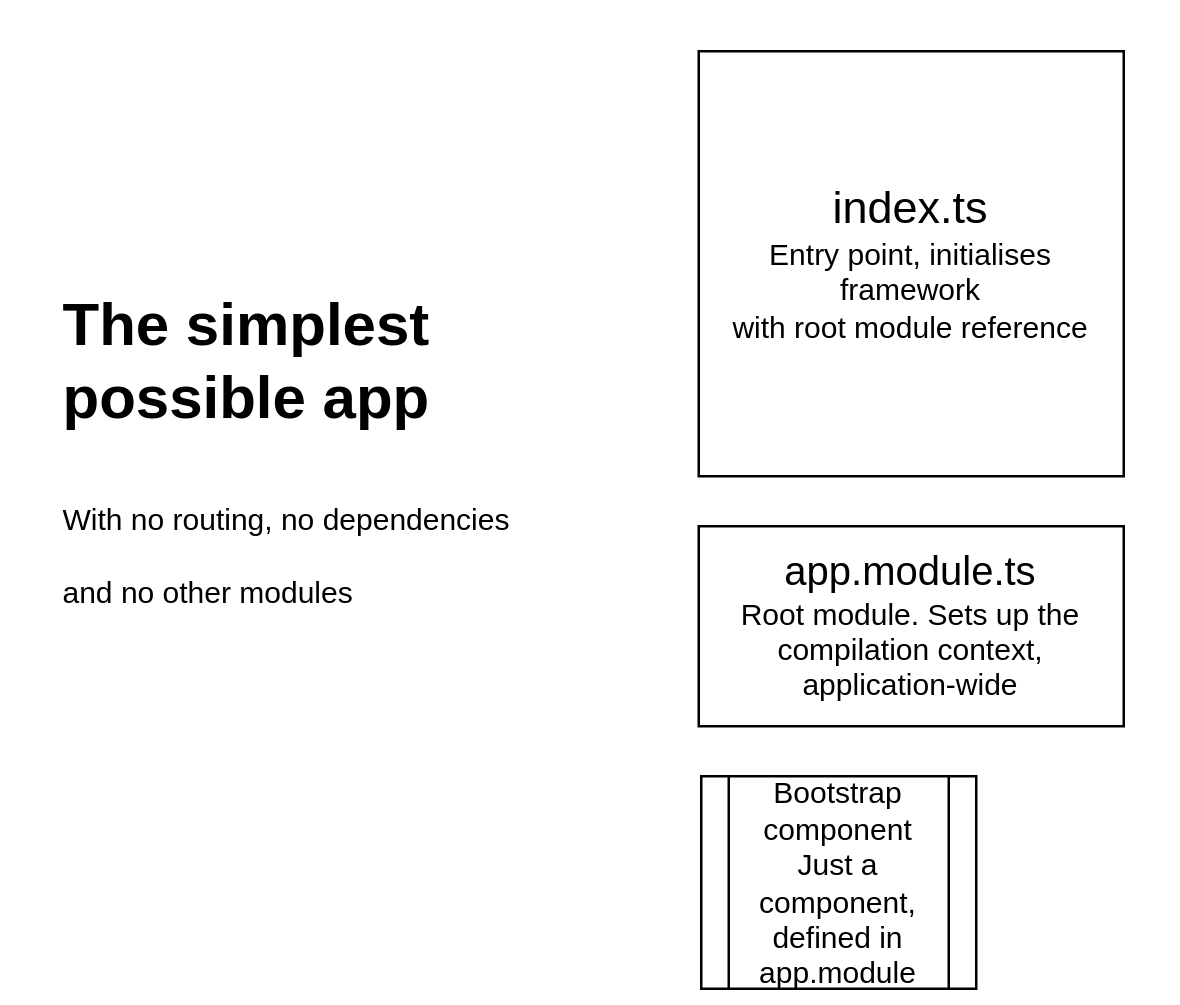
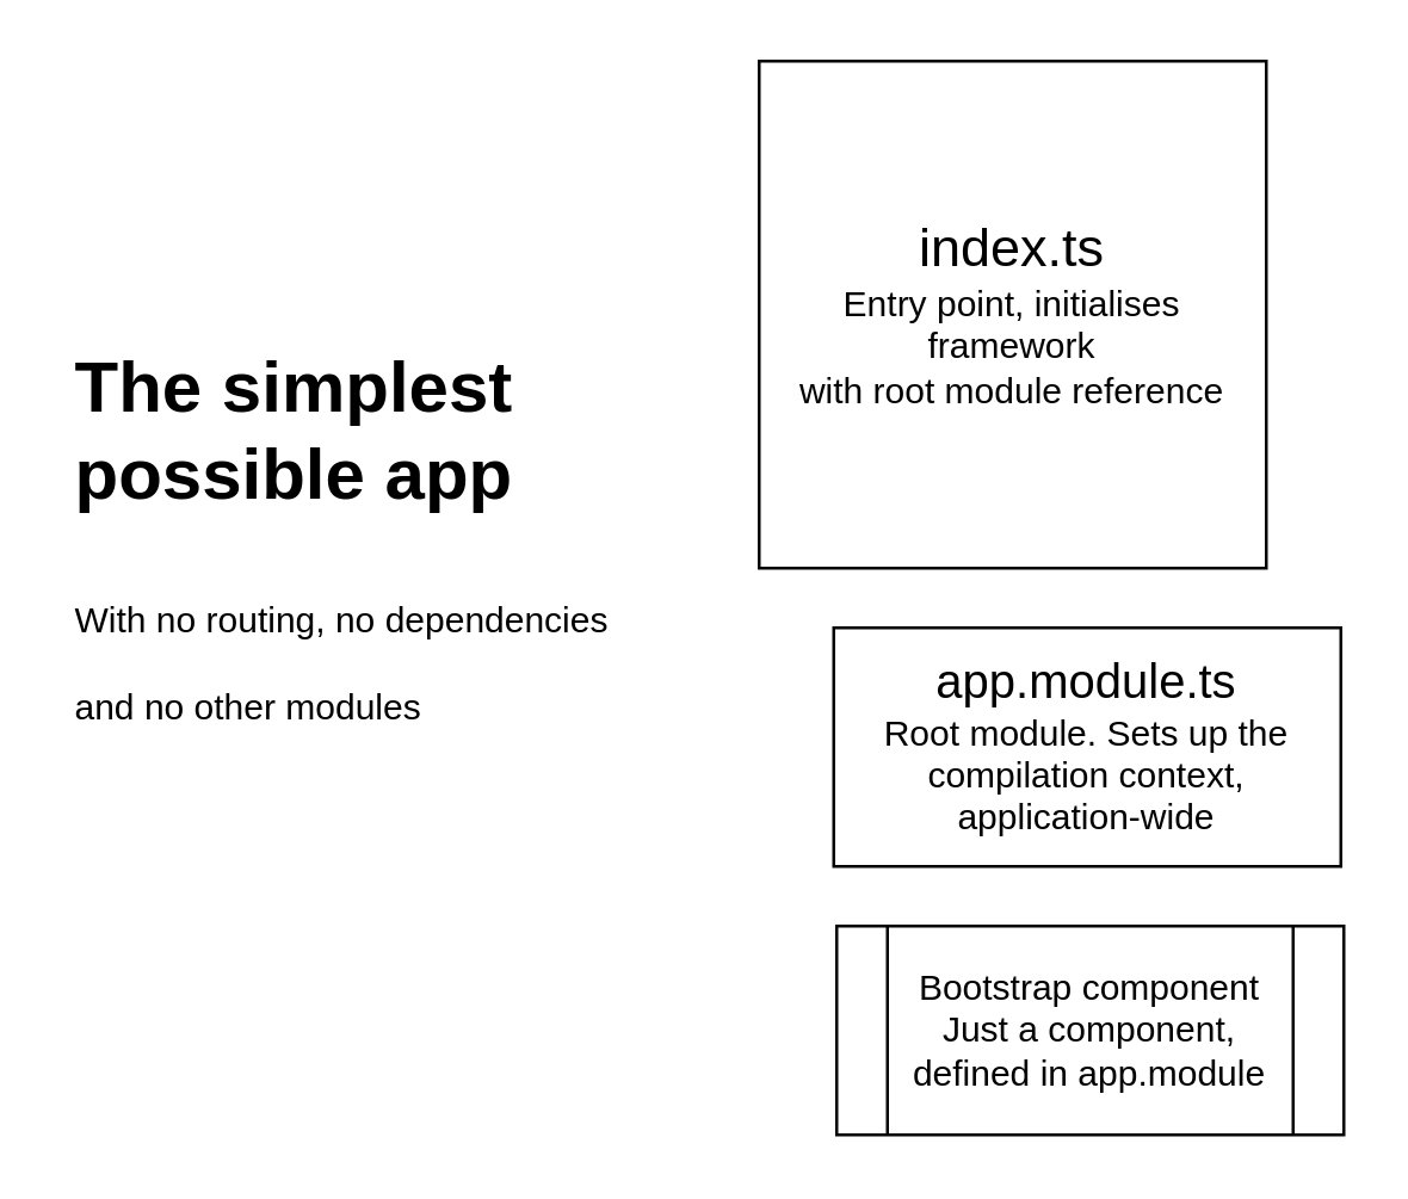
- <mxCell id="2" value="&lt;font style=&quot;font-size: 18px&quot;&gt;index.ts&lt;br&gt;&lt;/font&gt;Entry point, initialises framework&lt;br&gt;with root module reference" style="whiteSpace=wrap;html=1;aspect=fixed;" vertex="1" parent="1"><mxGeometry x="279" y="20" width="170" height="170" as="geometry" /></mxCell>
+ <mxCell id="2" value="&lt;font style=&quot;font-size: 18px&quot;&gt;index.ts&lt;br&gt;&lt;/font&gt;Entry point, initialises framework&lt;br&gt;with root module reference" style="whiteSpace=wrap;html=1;aspect=fixed;" vertex="1" parent="1"><mxGeometry x="254" y="20" width="170" height="170" as="geometry" /></mxCell>
- <mxCell id="4" value="Bootstrap component&lt;br&gt;Just a component, defined in app.module" style="shape=process;whiteSpace=wrap;html=1;backgroundOutline=1;" vertex="1" parent="1"><mxGeometry x="280" y="310" width="110" height="85" as="geometry" /></mxCell>
+ <mxCell id="4" value="Bootstrap component&lt;br&gt;Just a component, defined in app.module" style="shape=process;whiteSpace=wrap;html=1;backgroundOutline=1;" vertex="1" parent="1"><mxGeometry x="280" y="310" width="170" height="70" as="geometry" /></mxCell>
